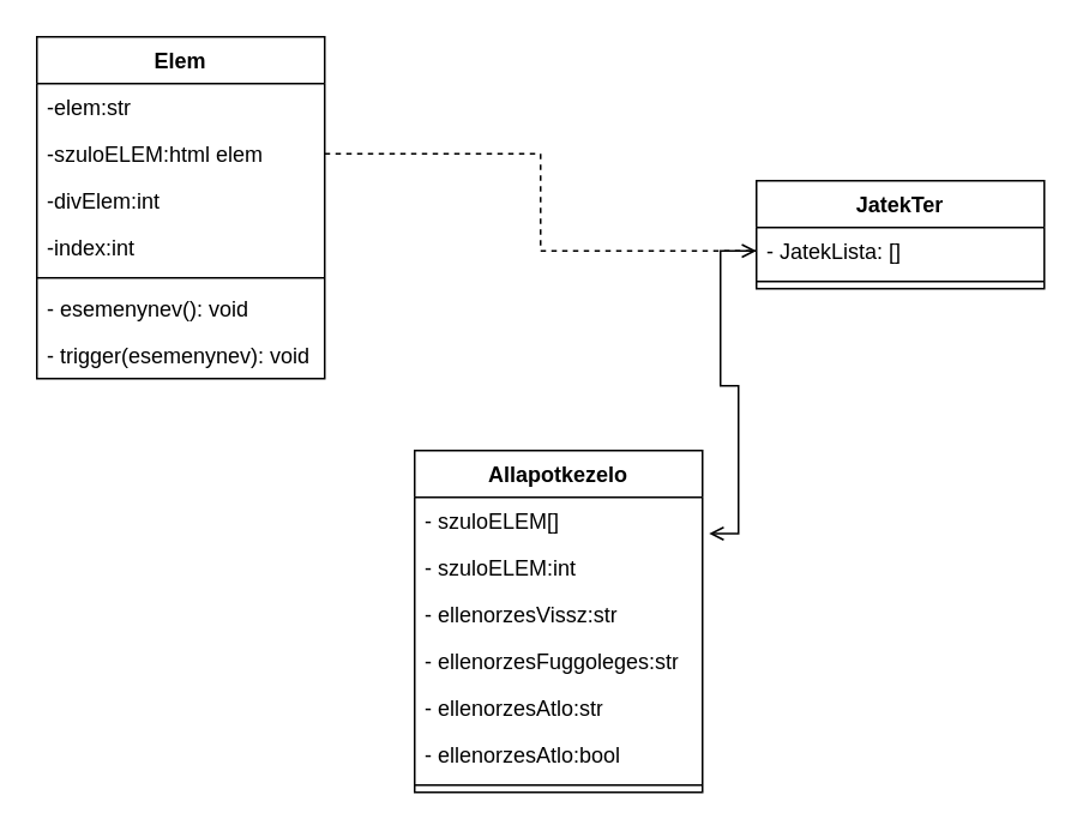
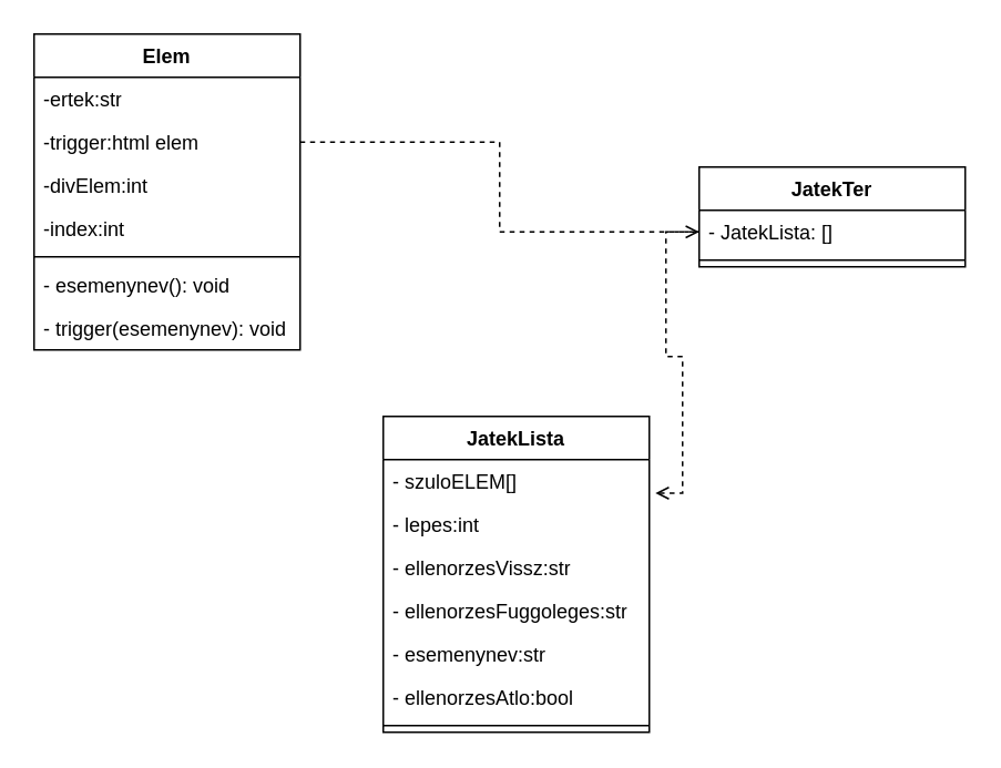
- <mxCell id="6" value="-elem:str&lt;div&gt;&lt;br&gt;&lt;/div&gt;" style="text;strokeColor=none;fillColor=none;align=left;verticalAlign=top;spacingLeft=4;spacingRight=4;overflow=hidden;rotatable=0;points=[[0,0.5],[1,0.5]];portConstraint=eastwest;whiteSpace=wrap;html=1;" vertex="1" parent="5"><mxGeometry y="26" width="160" height="26" as="geometry" /></mxCell>
+ <mxCell id="6" value="-ertek:str&lt;div&gt;&lt;br&gt;&lt;/div&gt;" style="text;strokeColor=none;fillColor=none;align=left;verticalAlign=top;spacingLeft=4;spacingRight=4;overflow=hidden;rotatable=0;points=[[0,0.5],[1,0.5]];portConstraint=eastwest;whiteSpace=wrap;html=1;" vertex="1" parent="5"><mxGeometry y="26" width="160" height="26" as="geometry" /></mxCell>
- <mxCell id="7" value="-szuloELEM:html elem&lt;div&gt;&lt;br&gt;&lt;/div&gt;" style="text;strokeColor=none;fillColor=none;align=left;verticalAlign=top;spacingLeft=4;spacingRight=4;overflow=hidden;rotatable=0;points=[[0,0.5],[1,0.5]];portConstraint=eastwest;whiteSpace=wrap;html=1;" vertex="1" parent="5"><mxGeometry y="52" width="160" height="26" as="geometry" /></mxCell>
+ <mxCell id="7" value="-trigger:html elem&lt;div&gt;&lt;br&gt;&lt;/div&gt;" style="text;strokeColor=none;fillColor=none;align=left;verticalAlign=top;spacingLeft=4;spacingRight=4;overflow=hidden;rotatable=0;points=[[0,0.5],[1,0.5]];portConstraint=eastwest;whiteSpace=wrap;html=1;" vertex="1" parent="5"><mxGeometry y="52" width="160" height="26" as="geometry" /></mxCell>
- <mxCell id="22" style="edgeStyle=orthogonalEdgeStyle;rounded=0;orthogonalLoop=1;jettySize=auto;html=1;exitX=0;exitY=0.5;exitDx=0;exitDy=0;entryX=1.023;entryY=0.776;entryDx=0;entryDy=0;entryPerimeter=0;endArrow=open;endFill=0;" edge="1" parent="1" source="3" target="15"><mxGeometry relative="1" as="geometry" /></mxCell>
+ <mxCell id="22" style="edgeStyle=orthogonalEdgeStyle;rounded=0;orthogonalLoop=1;jettySize=auto;html=1;exitX=0;exitY=0.5;exitDx=0;exitDy=0;entryX=1.023;entryY=0.776;entryDx=0;entryDy=0;entryPerimeter=0;endArrow=open;endFill=0;dashed=1;" edge="1" parent="1" source="3" target="15"><mxGeometry relative="1" as="geometry" /></mxCell>
- <mxCell id="14" value="Allapotkezelo" style="swimlane;fontStyle=1;align=center;verticalAlign=top;childLayout=stackLayout;horizontal=1;startSize=26;horizontalStack=0;resizeParent=1;resizeParentMax=0;resizeLast=0;collapsible=1;marginBottom=0;whiteSpace=wrap;html=1;" vertex="1" parent="1"><mxGeometry x="230" y="250" width="160" height="190" as="geometry" /></mxCell>
+ <mxCell id="14" value="JatekLista" style="swimlane;fontStyle=1;align=center;verticalAlign=top;childLayout=stackLayout;horizontal=1;startSize=26;horizontalStack=0;resizeParent=1;resizeParentMax=0;resizeLast=0;collapsible=1;marginBottom=0;whiteSpace=wrap;html=1;" vertex="1" parent="1"><mxGeometry x="230" y="250" width="160" height="190" as="geometry" /></mxCell>
- <mxCell id="16" value="- szuloELEM:int" style="text;strokeColor=none;fillColor=none;align=left;verticalAlign=top;spacingLeft=4;spacingRight=4;overflow=hidden;rotatable=0;points=[[0,0.5],[1,0.5]];portConstraint=eastwest;whiteSpace=wrap;html=1;" vertex="1" parent="14"><mxGeometry y="52" width="160" height="26" as="geometry" /></mxCell>
+ <mxCell id="16" value="- lepes:int" style="text;strokeColor=none;fillColor=none;align=left;verticalAlign=top;spacingLeft=4;spacingRight=4;overflow=hidden;rotatable=0;points=[[0,0.5],[1,0.5]];portConstraint=eastwest;whiteSpace=wrap;html=1;" vertex="1" parent="14"><mxGeometry y="52" width="160" height="26" as="geometry" /></mxCell>
- <mxCell id="19" value="- ellenorzesAtlo:str" style="text;strokeColor=none;fillColor=none;align=left;verticalAlign=top;spacingLeft=4;spacingRight=4;overflow=hidden;rotatable=0;points=[[0,0.5],[1,0.5]];portConstraint=eastwest;whiteSpace=wrap;html=1;" vertex="1" parent="14"><mxGeometry y="130" width="160" height="26" as="geometry" /></mxCell>
+ <mxCell id="19" value="- esemenynev:str" style="text;strokeColor=none;fillColor=none;align=left;verticalAlign=top;spacingLeft=4;spacingRight=4;overflow=hidden;rotatable=0;points=[[0,0.5],[1,0.5]];portConstraint=eastwest;whiteSpace=wrap;html=1;" vertex="1" parent="14"><mxGeometry y="130" width="160" height="26" as="geometry" /></mxCell>
